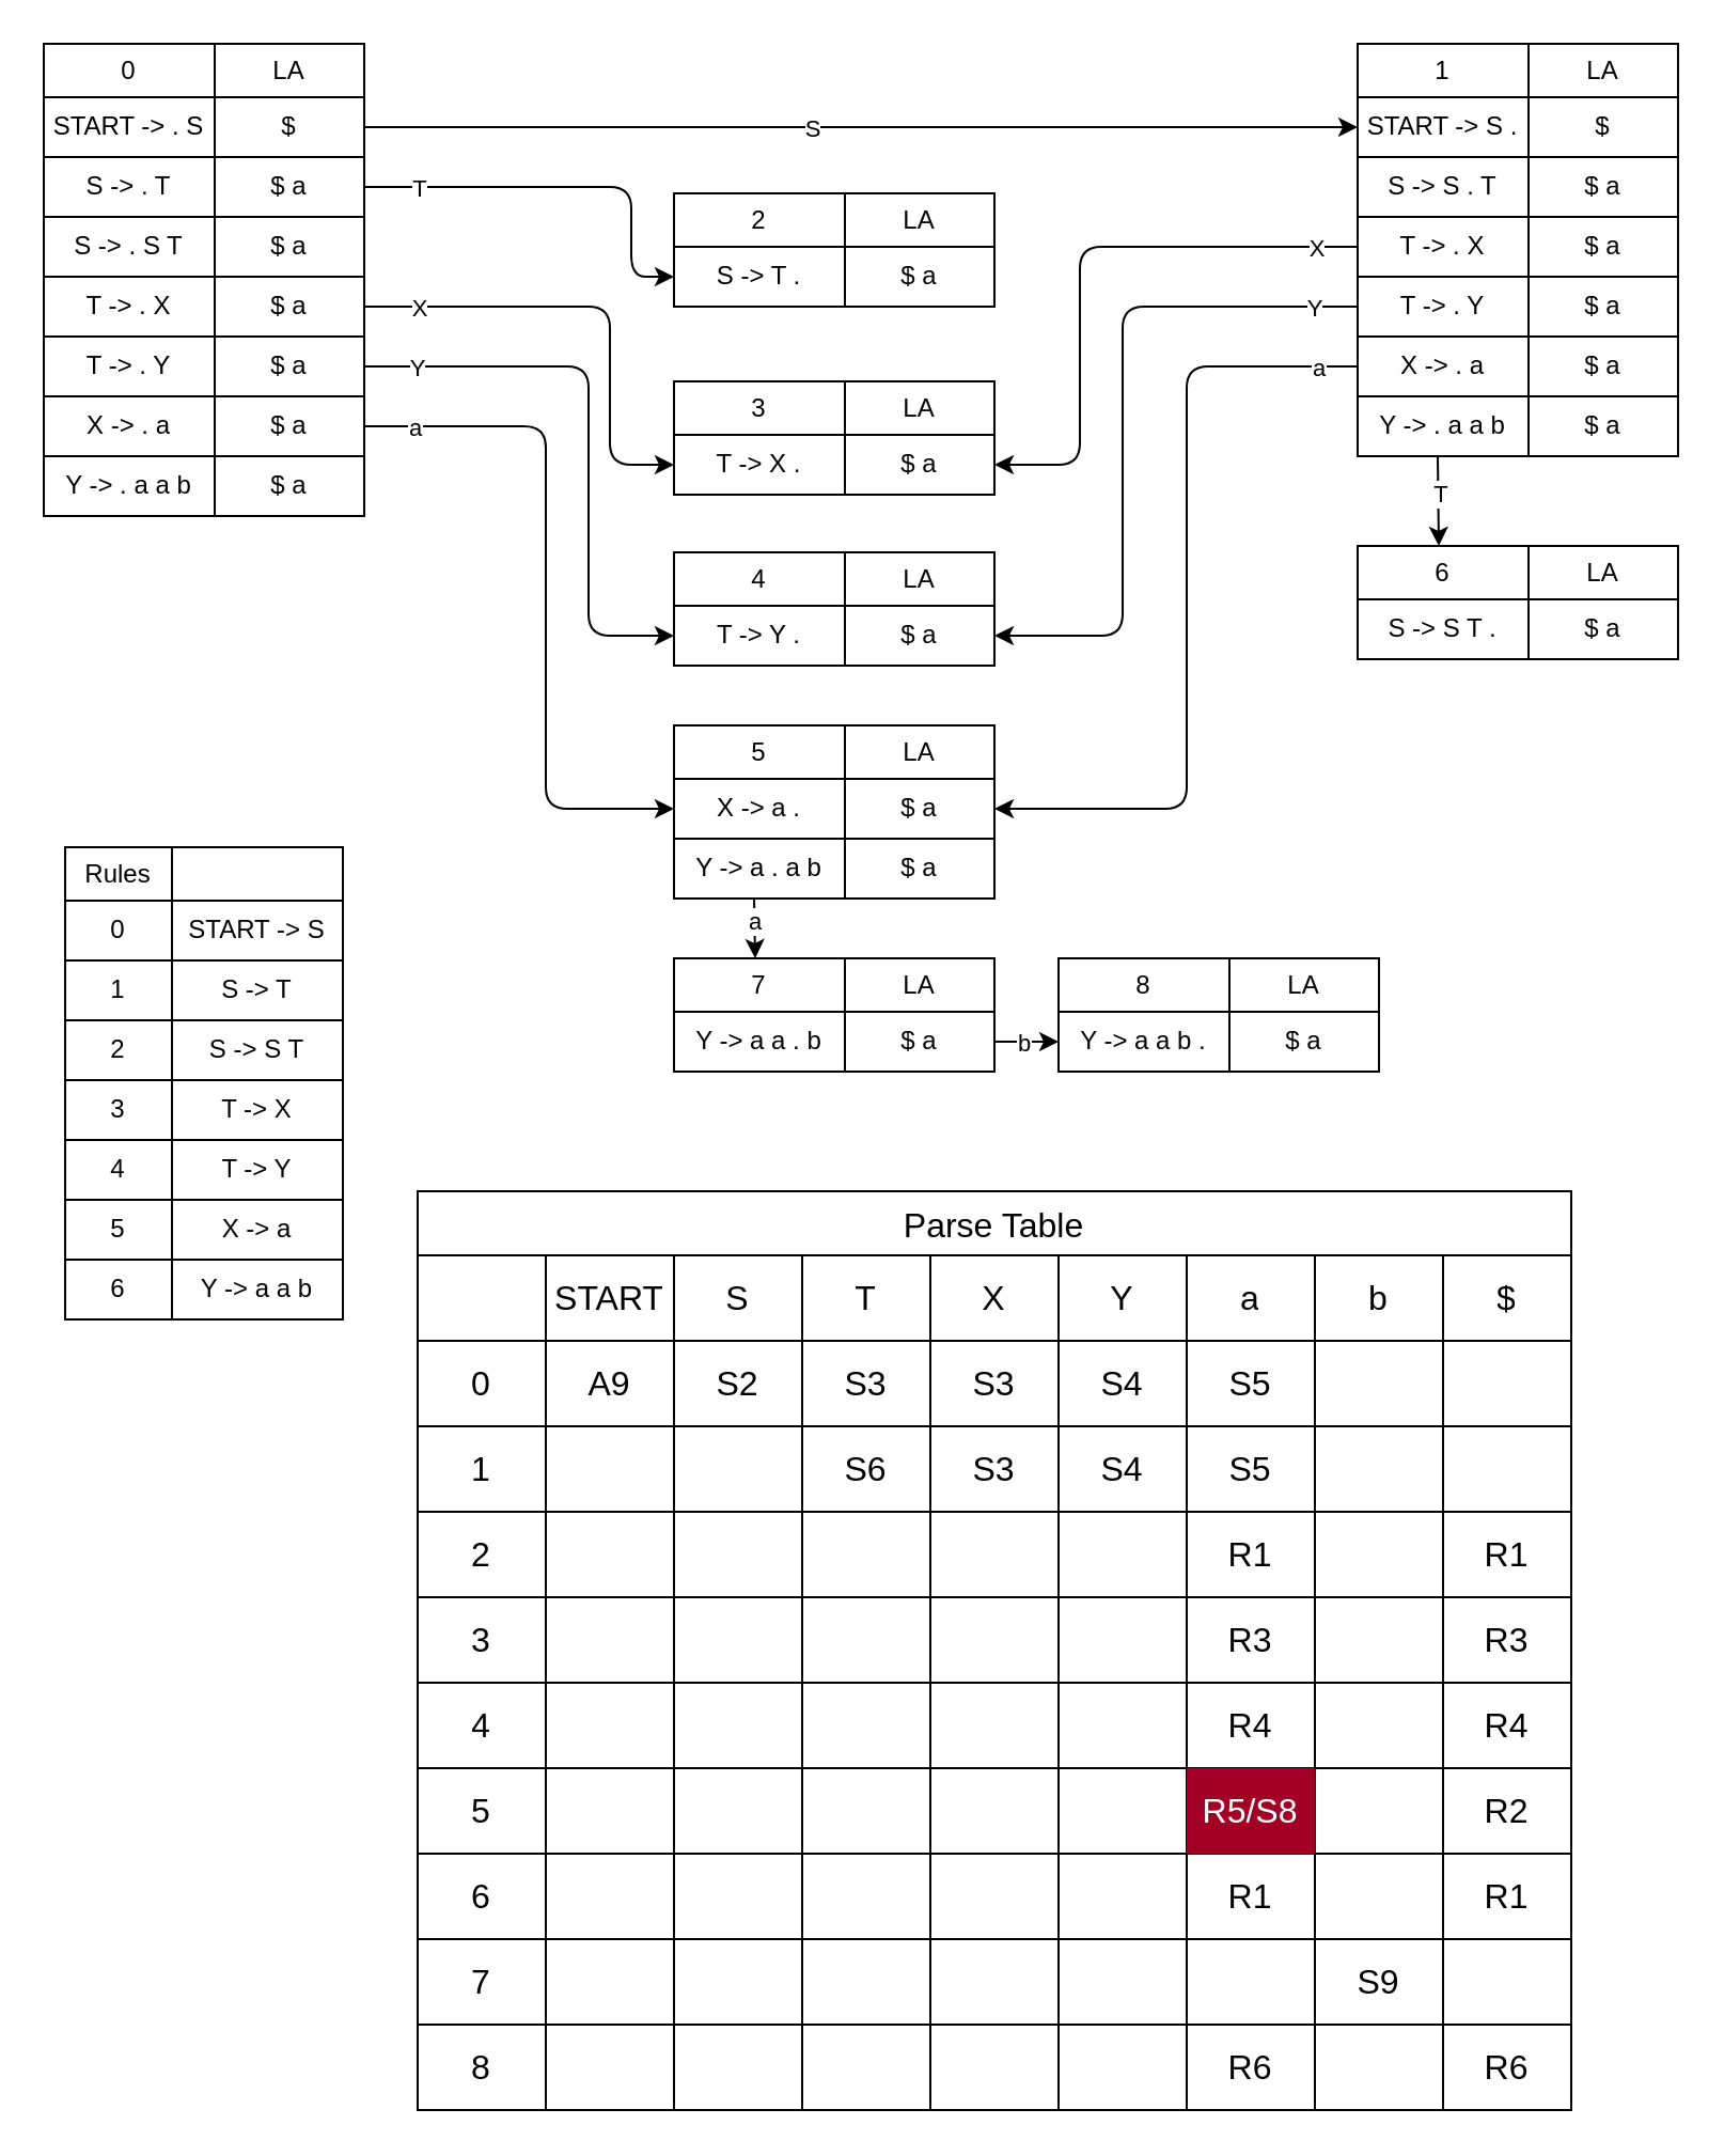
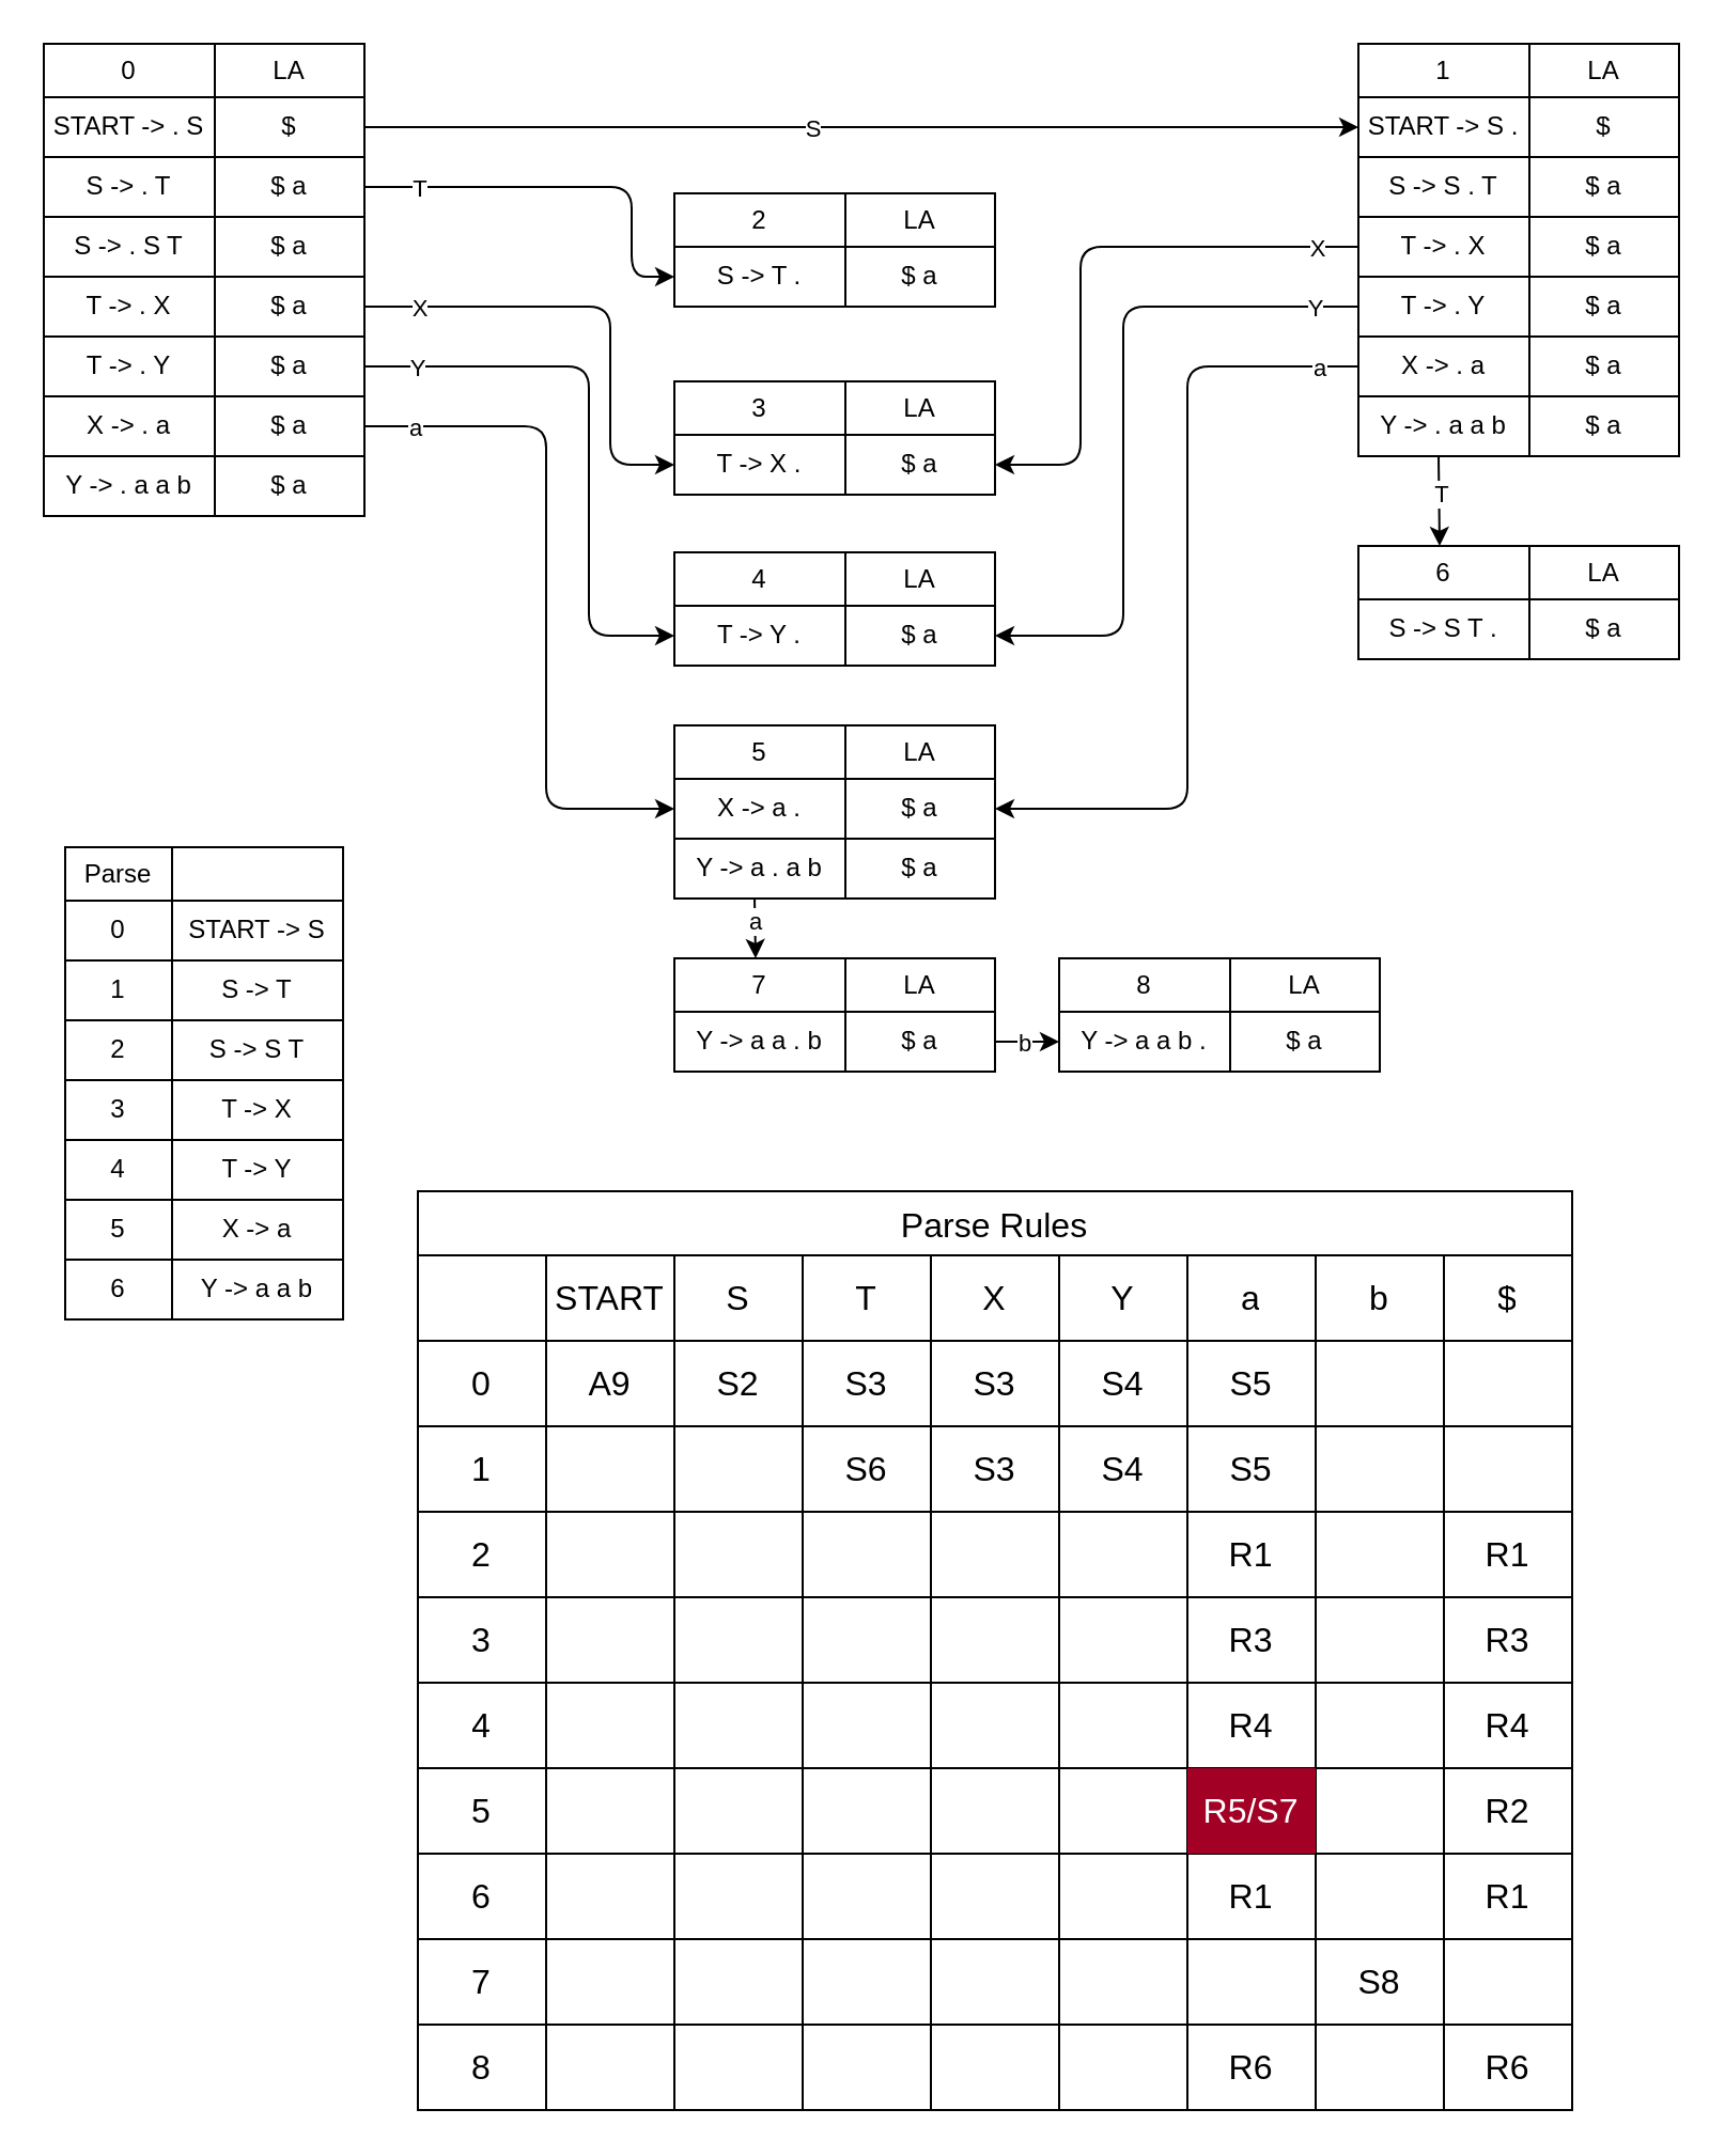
- <mxCell id="105" value="Rules" style="connectable=0;recursiveResize=0;strokeColor=inherit;fillColor=none;align=center;whiteSpace=wrap;html=1;" parent="104" vertex="1"><mxGeometry width="50" height="25" as="geometry"><mxRectangle width="50" height="25" as="alternateBounds" /></mxGeometry></mxCell>
+ <mxCell id="105" value="Parse" style="connectable=0;recursiveResize=0;strokeColor=inherit;fillColor=none;align=center;whiteSpace=wrap;html=1;" parent="104" vertex="1"><mxGeometry width="50" height="25" as="geometry"><mxRectangle width="50" height="25" as="alternateBounds" /></mxGeometry></mxCell>
- <mxCell id="2" value="Parse Table" style="shape=table;startSize=30;container=1;collapsible=0;childLayout=tableLayout;strokeColor=default;fontSize=16;swimlaneFillColor=default;" parent="1" vertex="1"><mxGeometry x="195" y="557" width="540" height="430" as="geometry" /></mxCell>
+ <mxCell id="2" value="Parse Rules" style="shape=table;startSize=30;container=1;collapsible=0;childLayout=tableLayout;strokeColor=default;fontSize=16;swimlaneFillColor=default;" parent="1" vertex="1"><mxGeometry x="195" y="557" width="540" height="430" as="geometry" /></mxCell>
- <mxCell id="70" value="R5/S8" style="shape=partialRectangle;html=1;whiteSpace=wrap;connectable=0;strokeColor=#6F0000;overflow=hidden;fillColor=#a20025;top=0;left=0;bottom=0;right=0;pointerEvents=1;fontSize=16;fontColor=#ffffff;" parent="63" vertex="1"><mxGeometry x="360" width="60" height="40" as="geometry"><mxRectangle width="60" height="40" as="alternateBounds" /></mxGeometry></mxCell>
+ <mxCell id="70" value="R5/S7" style="shape=partialRectangle;html=1;whiteSpace=wrap;connectable=0;strokeColor=#6F0000;overflow=hidden;fillColor=#a20025;top=0;left=0;bottom=0;right=0;pointerEvents=1;fontSize=16;fontColor=#ffffff;" parent="63" vertex="1"><mxGeometry x="360" width="60" height="40" as="geometry"><mxRectangle width="60" height="40" as="alternateBounds" /></mxGeometry></mxCell>
- <mxCell id="91" value="S9" style="shape=partialRectangle;html=1;whiteSpace=wrap;connectable=0;strokeColor=inherit;overflow=hidden;fillColor=none;top=0;left=0;bottom=0;right=0;pointerEvents=1;fontSize=16;" parent="83" vertex="1"><mxGeometry x="420" width="60" height="40" as="geometry"><mxRectangle width="60" height="40" as="alternateBounds" /></mxGeometry></mxCell>
+ <mxCell id="91" value="S8" style="shape=partialRectangle;html=1;whiteSpace=wrap;connectable=0;strokeColor=inherit;overflow=hidden;fillColor=none;top=0;left=0;bottom=0;right=0;pointerEvents=1;fontSize=16;" parent="83" vertex="1"><mxGeometry x="420" width="60" height="40" as="geometry"><mxRectangle width="60" height="40" as="alternateBounds" /></mxGeometry></mxCell>
